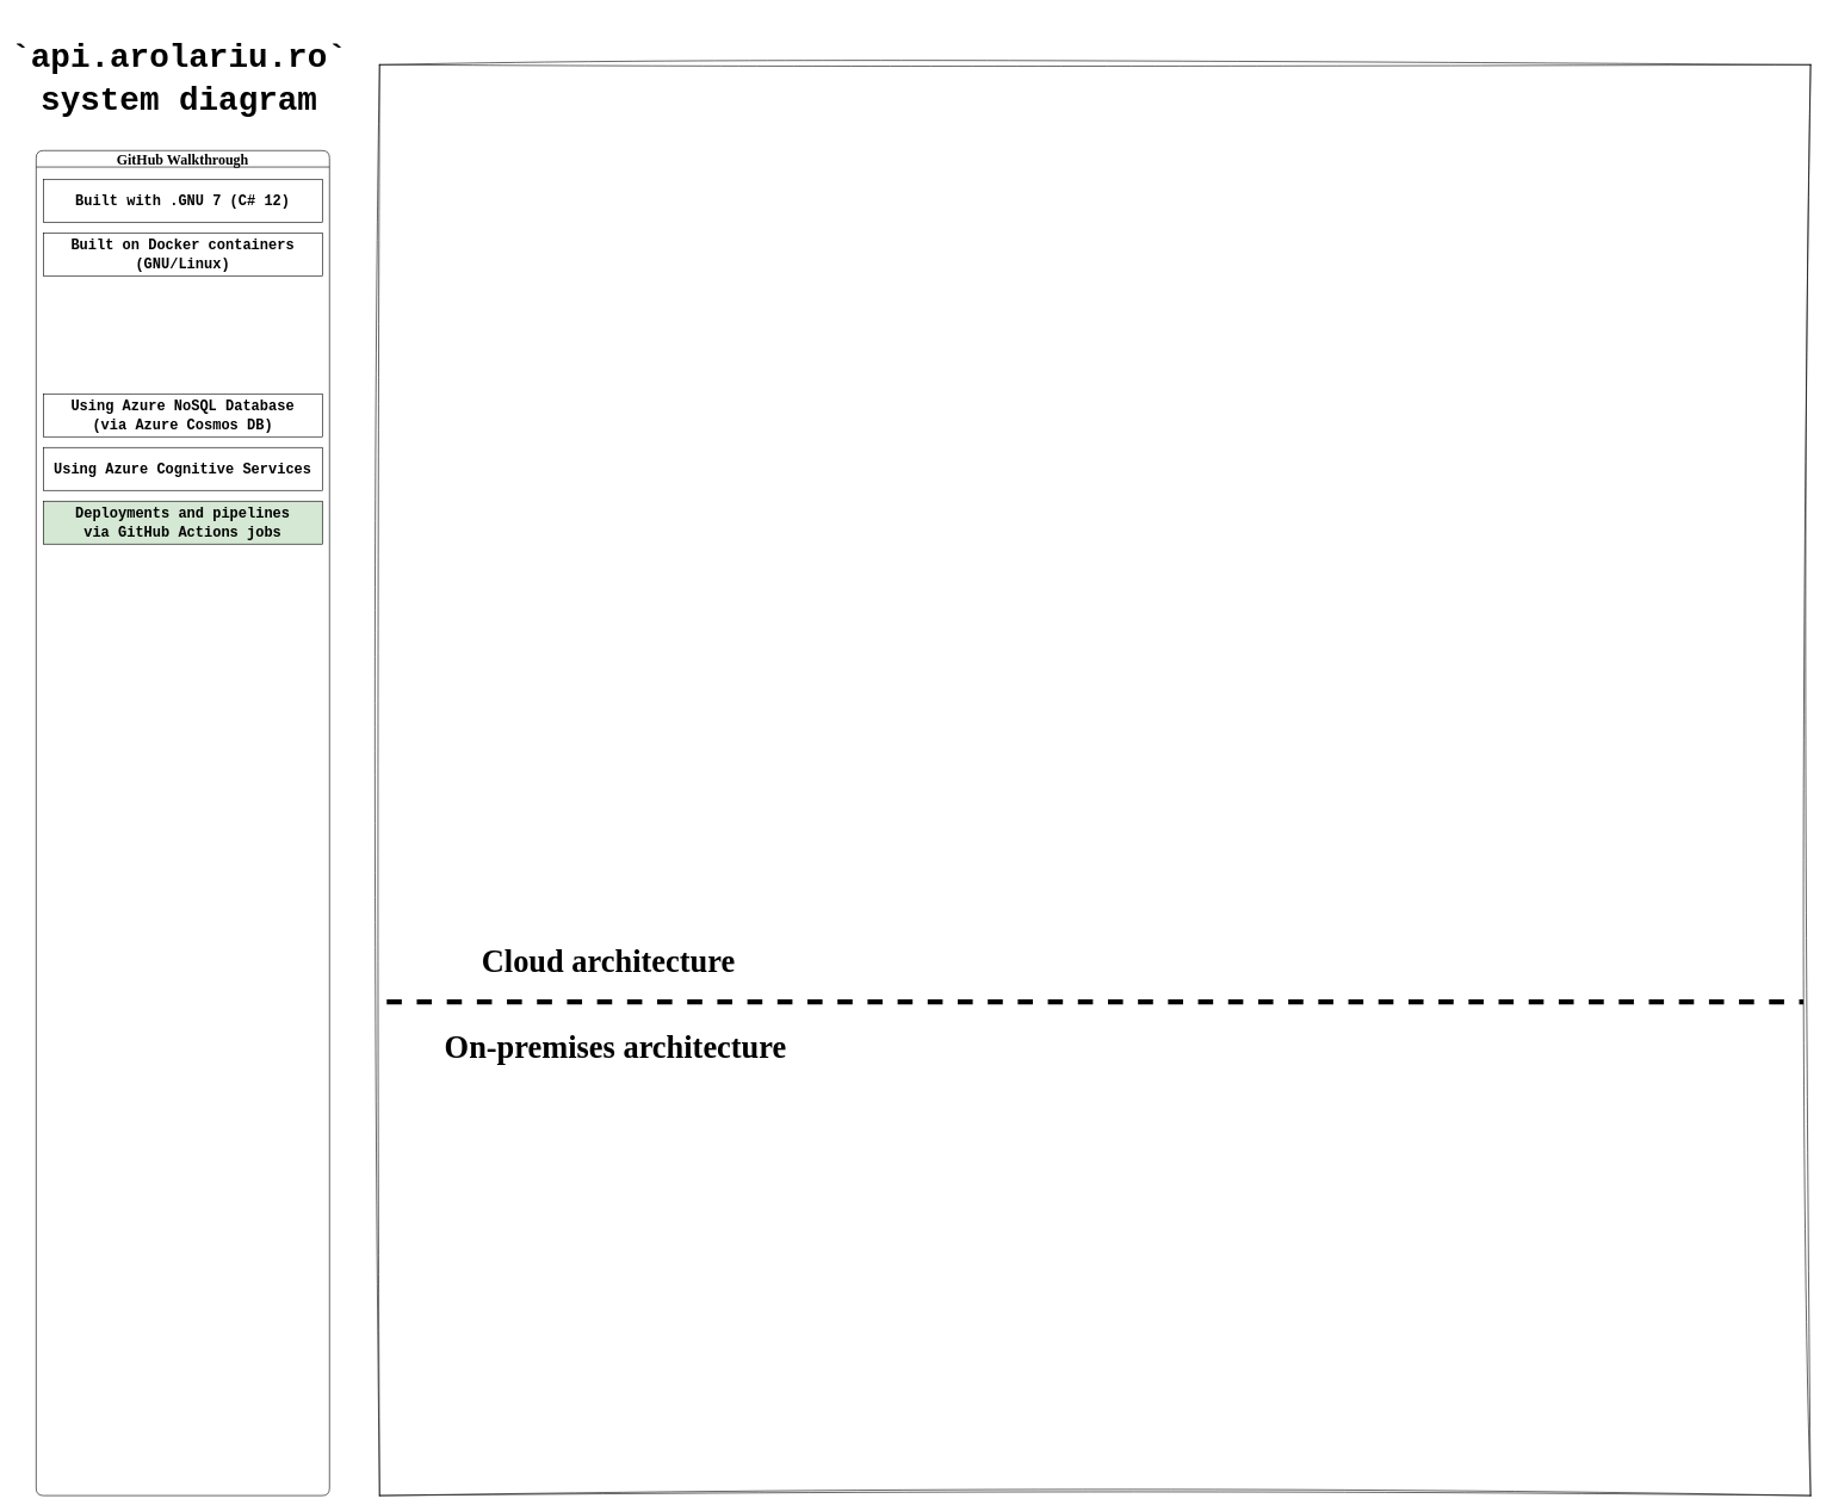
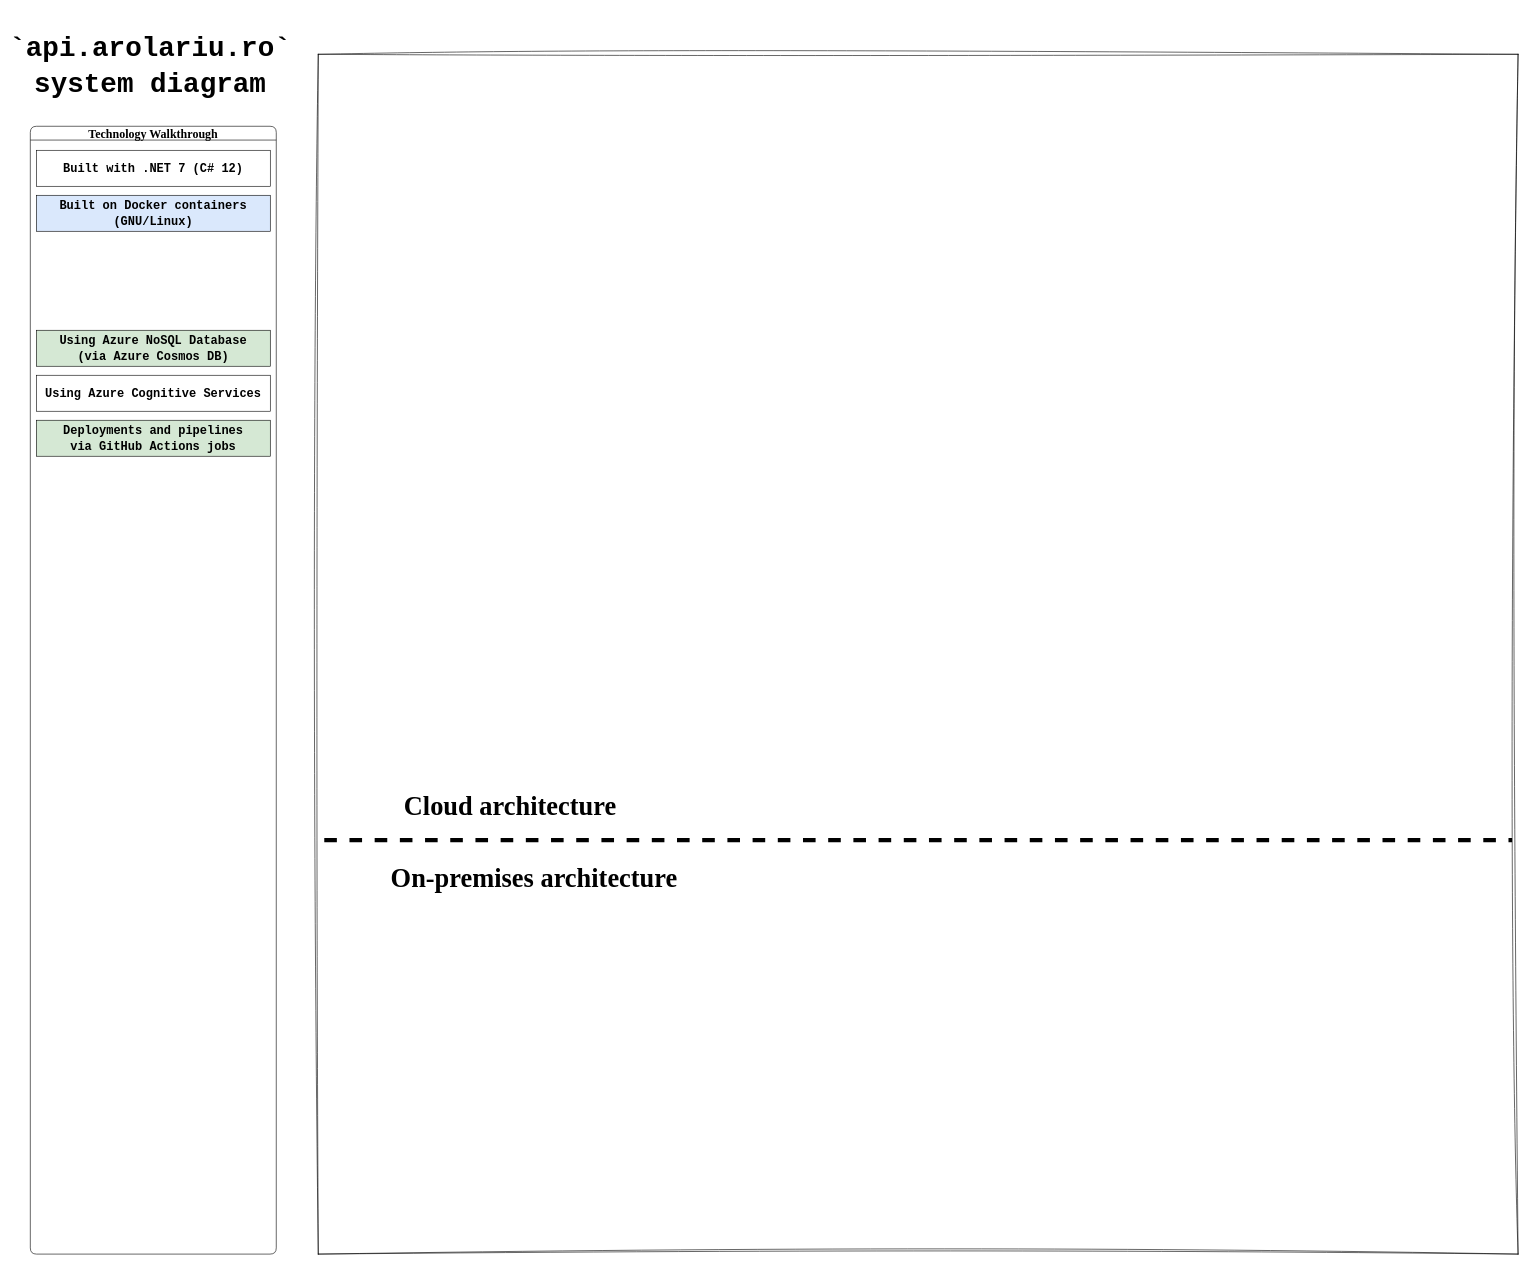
- <mxCell id="4" value="GitHub Walkthrough" style="swimlane;whiteSpace=wrap;html=1;hachureGap=4;fontFamily=Architects Daughter;fontSource=https%3A%2F%2Ffonts.googleapis.com%2Fcss%3Ffamily%3DArchitects%2BDaughter;fontSize=20;swimlaneLine=1;rounded=1;movable=1;resizable=1;rotatable=1;deletable=1;editable=1;locked=0;connectable=1;" parent="1" vertex="1"><mxGeometry x="50" y="210" width="410" height="1880" as="geometry"><mxRectangle x="80" y="160" width="120" height="40" as="alternateBounds" /></mxGeometry></mxCell>
+ <mxCell id="4" value="Technology Walkthrough" style="swimlane;whiteSpace=wrap;html=1;hachureGap=4;fontFamily=Architects Daughter;fontSource=https%3A%2F%2Ffonts.googleapis.com%2Fcss%3Ffamily%3DArchitects%2BDaughter;fontSize=20;swimlaneLine=1;rounded=1;movable=1;resizable=1;rotatable=1;deletable=1;editable=1;locked=0;connectable=1;" parent="1" vertex="1"><mxGeometry x="50" y="210" width="410" height="1880" as="geometry"><mxRectangle x="80" y="160" width="120" height="40" as="alternateBounds" /></mxGeometry></mxCell>
- <mxCell id="9" value="&lt;font face=&quot;Courier New&quot;&gt;&lt;b&gt;Built with .GNU 7 (C# 12)&lt;/b&gt;&lt;/font&gt;" style="whiteSpace=wrap;container=1;recursiveResize=0;collapsible=0;hachureGap=4;fontFamily=Architects Daughter;fontSource=https%3A%2F%2Ffonts.googleapis.com%2Fcss%3Ffamily%3DArchitects%2BDaughter;fontSize=20;glass=0;spacingRight=0;spacing=2;labelBackgroundColor=none;labelBorderColor=none;verticalAlign=middle;html=1;spacingTop=0;spacingLeft=0;" parent="4" vertex="1"><mxGeometry x="10" y="40" width="390" height="60" as="geometry" /></mxCell>
+ <mxCell id="9" value="&lt;font face=&quot;Courier New&quot;&gt;&lt;b&gt;Built with .NET 7 (C# 12)&lt;/b&gt;&lt;/font&gt;" style="whiteSpace=wrap;container=1;recursiveResize=0;collapsible=0;hachureGap=4;fontFamily=Architects Daughter;fontSource=https%3A%2F%2Ffonts.googleapis.com%2Fcss%3Ffamily%3DArchitects%2BDaughter;fontSize=20;glass=0;spacingRight=0;spacing=2;labelBackgroundColor=none;labelBorderColor=none;verticalAlign=middle;html=1;spacingTop=0;spacingLeft=0;" parent="4" vertex="1"><mxGeometry x="10" y="40" width="390" height="60" as="geometry" /></mxCell>
- <mxCell id="6" value="&lt;font face=&quot;Courier New&quot;&gt;&lt;b&gt;Built on Docker containers&lt;br&gt;(GNU/Linux)&lt;/b&gt;&lt;/font&gt;" style="whiteSpace=wrap;container=1;recursiveResize=0;collapsible=0;hachureGap=4;fontFamily=Architects Daughter;fontSource=https%3A%2F%2Ffonts.googleapis.com%2Fcss%3Ffamily%3DArchitects%2BDaughter;fontSize=20;glass=0;spacingRight=0;spacing=2;labelBackgroundColor=none;labelBorderColor=none;verticalAlign=middle;html=1;spacingTop=0;spacingLeft=0;" parent="4" vertex="1"><mxGeometry x="10" y="115" width="390" height="60" as="geometry" /></mxCell>
+ <mxCell id="6" value="&lt;font face=&quot;Courier New&quot;&gt;&lt;b&gt;Built on Docker containers&lt;br&gt;(GNU/Linux)&lt;/b&gt;&lt;/font&gt;" style="whiteSpace=wrap;container=1;recursiveResize=0;collapsible=0;hachureGap=4;fontFamily=Architects Daughter;fontSource=https%3A%2F%2Ffonts.googleapis.com%2Fcss%3Ffamily%3DArchitects%2BDaughter;fontSize=20;glass=0;spacingRight=0;spacing=2;labelBackgroundColor=none;labelBorderColor=none;verticalAlign=middle;html=1;spacingTop=0;spacingLeft=0;fillColor=#dae8fc;" parent="4" vertex="1"><mxGeometry x="10" y="115" width="390" height="60" as="geometry" /></mxCell>
- <mxCell id="8" value="&lt;font face=&quot;Courier New&quot;&gt;&lt;b&gt;Using Azure NoSQL Database&lt;br&gt;(via Azure Cosmos DB)&lt;br&gt;&lt;/b&gt;&lt;/font&gt;" style="whiteSpace=wrap;container=1;recursiveResize=0;collapsible=0;hachureGap=4;fontFamily=Architects Daughter;fontSource=https%3A%2F%2Ffonts.googleapis.com%2Fcss%3Ffamily%3DArchitects%2BDaughter;fontSize=20;glass=0;spacingRight=0;spacing=2;labelBackgroundColor=none;labelBorderColor=none;verticalAlign=middle;html=1;spacingTop=0;spacingLeft=0;" parent="4" vertex="1"><mxGeometry x="10" y="340" width="390" height="60" as="geometry" /></mxCell>
+ <mxCell id="8" value="&lt;font face=&quot;Courier New&quot;&gt;&lt;b&gt;Using Azure NoSQL Database&lt;br&gt;(via Azure Cosmos DB)&lt;br&gt;&lt;/b&gt;&lt;/font&gt;" style="whiteSpace=wrap;container=1;recursiveResize=0;collapsible=0;hachureGap=4;fontFamily=Architects Daughter;fontSource=https%3A%2F%2Ffonts.googleapis.com%2Fcss%3Ffamily%3DArchitects%2BDaughter;fontSize=20;glass=0;spacingRight=0;spacing=2;labelBackgroundColor=none;labelBorderColor=none;verticalAlign=middle;html=1;spacingTop=0;spacingLeft=0;fillColor=#d5e8d4;" parent="4" vertex="1"><mxGeometry x="10" y="340" width="390" height="60" as="geometry" /></mxCell>
- <mxCell id="11" value="&lt;b&gt;&lt;font style=&quot;font-size: 44px;&quot;&gt;On-premises architecture&lt;/font&gt;&lt;/b&gt;" style="text;html=1;strokeColor=none;fillColor=none;align=center;verticalAlign=middle;whiteSpace=wrap;rounded=0;fontStyle=0;glass=0;fontFamily=Architects Daughter;fontSource=https%3A%2F%2Ffonts.googleapis.com%2Fcss%3Ffamily%3DArchitects%2BDaughter;movable=0;resizable=0;rotatable=0;deletable=0;editable=0;locked=1;connectable=0;" parent="1" vertex="1"><mxGeometry x="540" y="1430" width="640" height="70" as="geometry" /></mxCell>
+ <mxCell id="11" value="&lt;b&gt;&lt;font style=&quot;font-size: 44px;&quot;&gt;On-premises architecture&lt;/font&gt;&lt;/b&gt;" style="text;html=1;strokeColor=none;fillColor=none;align=center;verticalAlign=middle;whiteSpace=wrap;rounded=0;fontStyle=0;glass=0;fontFamily=Architects Daughter;fontSource=https%3A%2F%2Ffonts.googleapis.com%2Fcss%3Ffamily%3DArchitects%2BDaughter;movable=0;resizable=0;rotatable=0;deletable=0;editable=0;locked=1;connectable=0;" parent="1" vertex="1"><mxGeometry x="570" y="1430" width="640" height="70" as="geometry" /></mxCell>
